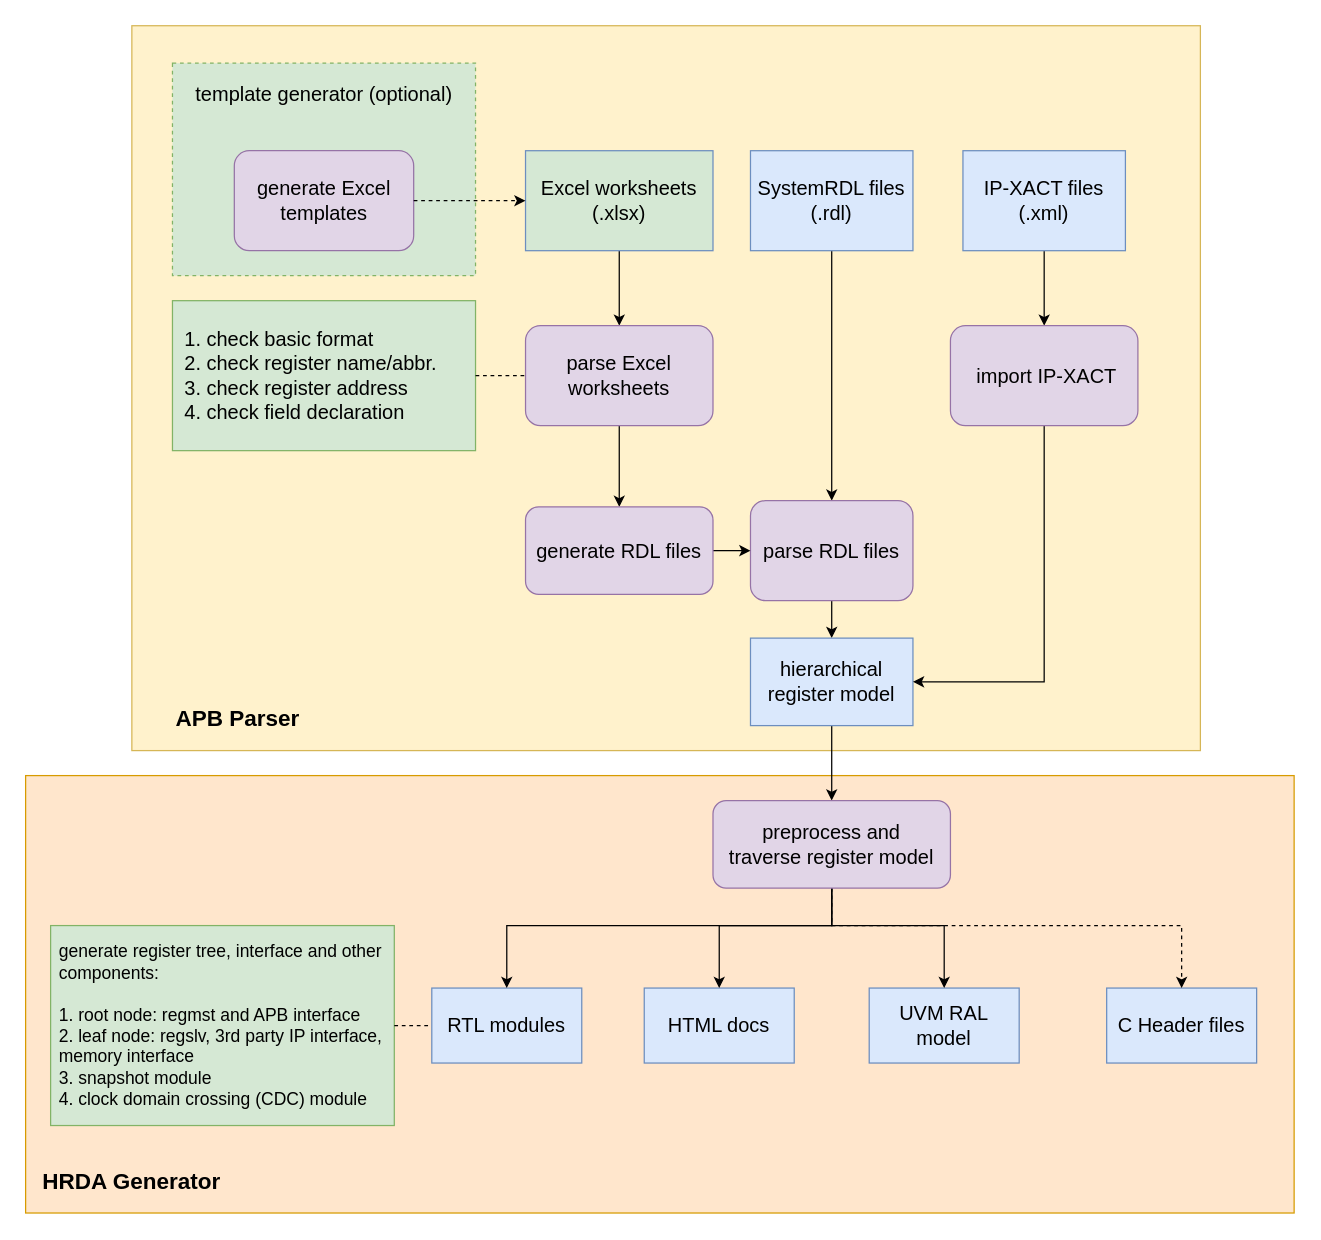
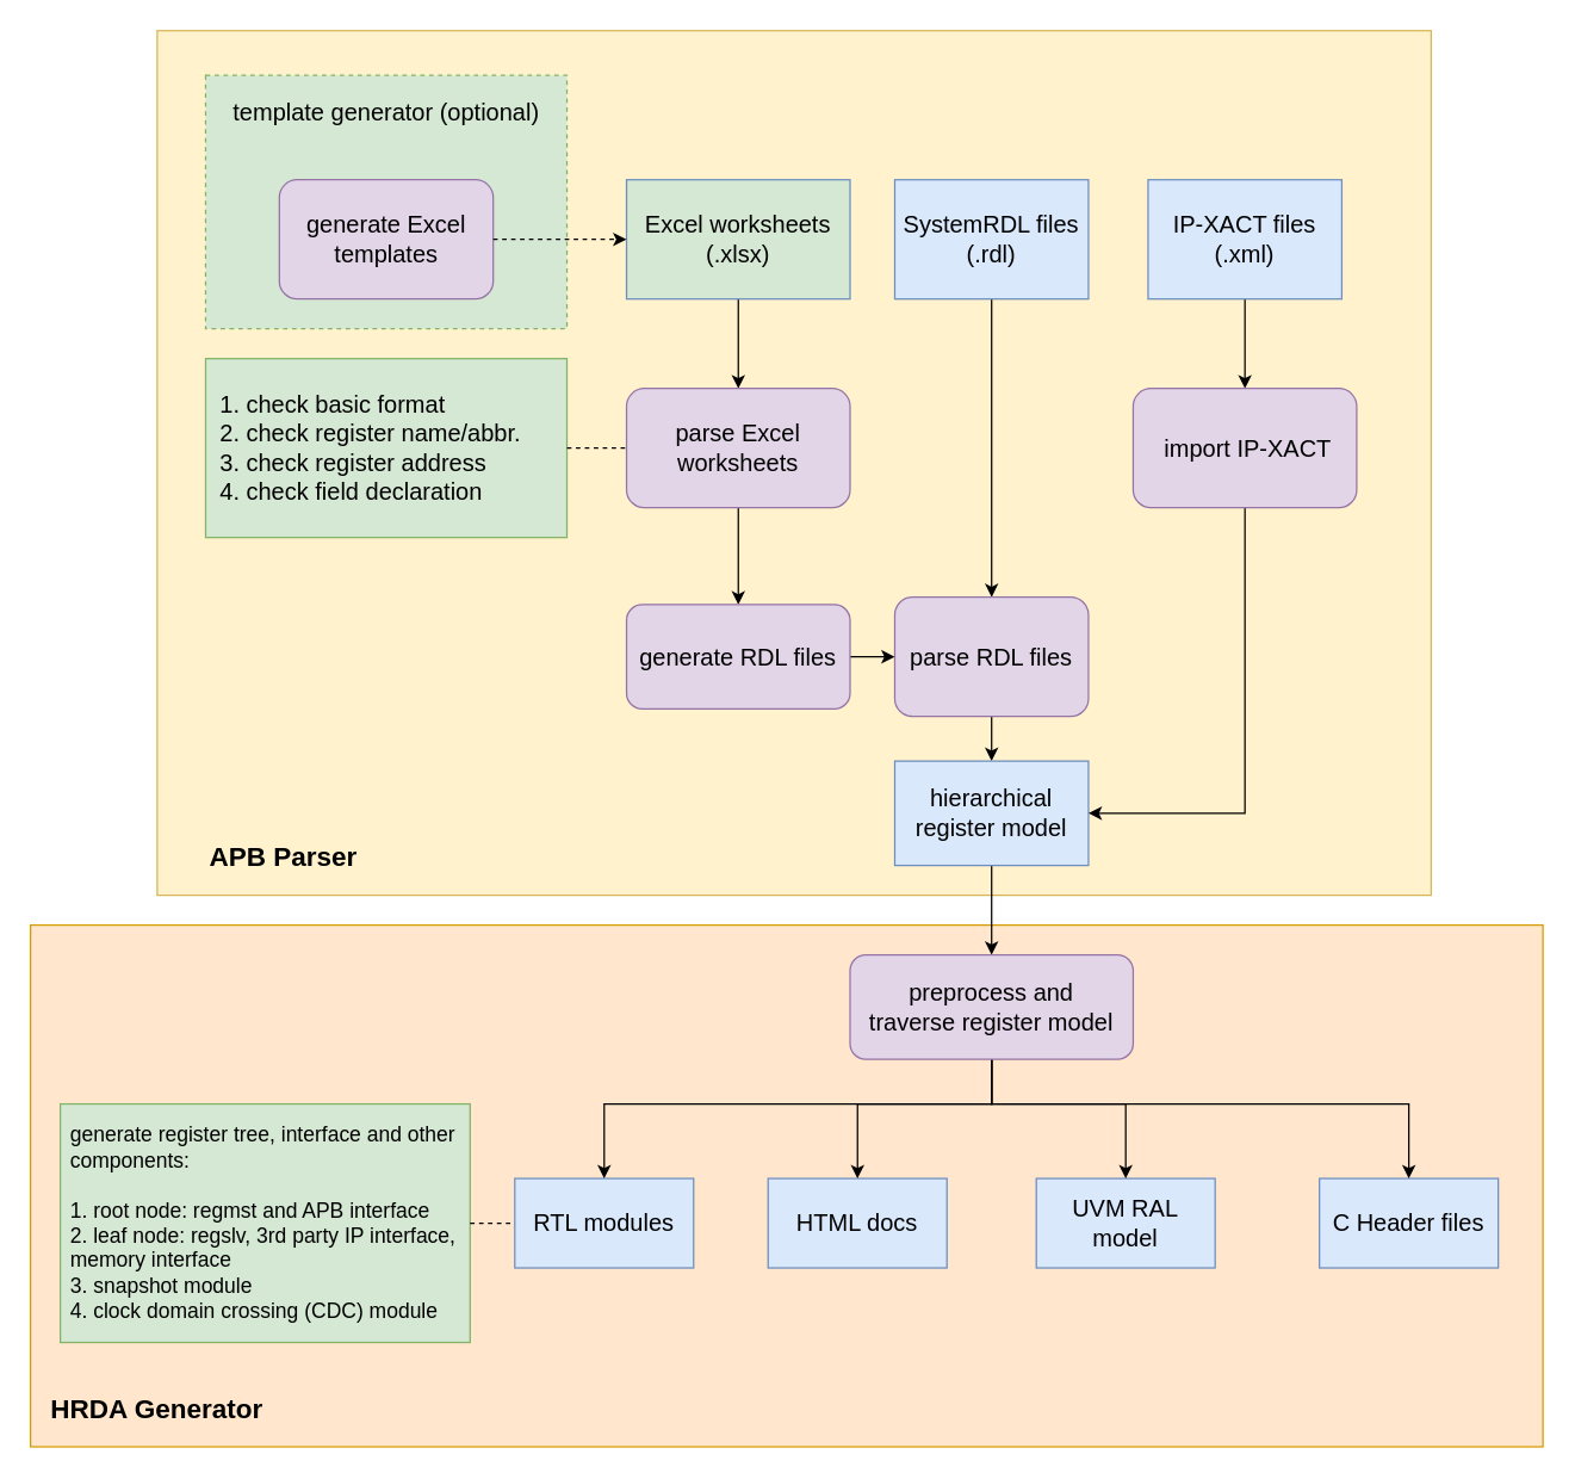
- <mxCell id="30" style="edgeStyle=orthogonalEdgeStyle;rounded=0;html=1;exitX=0.5;exitY=1;exitDx=0;exitDy=0;entryX=0.5;entryY=0;entryDx=0;entryDy=0;fontSize=16;fontStyle=0;strokeWidth=1;dashed=1;" parent="1" source="31" target="24" edge="1"><mxGeometry relative="1" as="geometry"><Array as="points"><mxPoint x="665" y="740" /><mxPoint x="945" y="740" /></Array></mxGeometry></mxCell>
+ <mxCell id="30" style="edgeStyle=orthogonalEdgeStyle;rounded=0;html=1;exitX=0.5;exitY=1;exitDx=0;exitDy=0;entryX=0.5;entryY=0;entryDx=0;entryDy=0;fontSize=16;fontStyle=0;strokeWidth=1;" parent="1" source="31" target="24" edge="1"><mxGeometry relative="1" as="geometry"><Array as="points"><mxPoint x="665" y="740" /><mxPoint x="945" y="740" /></Array></mxGeometry></mxCell>
